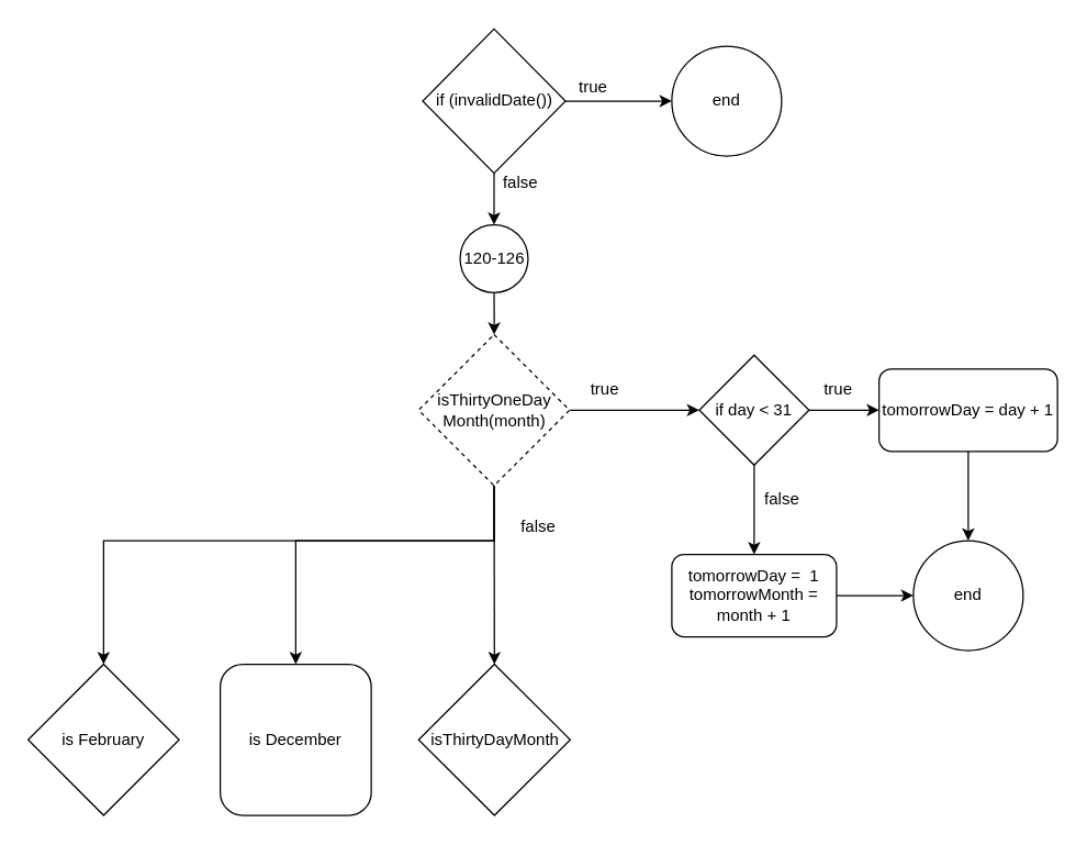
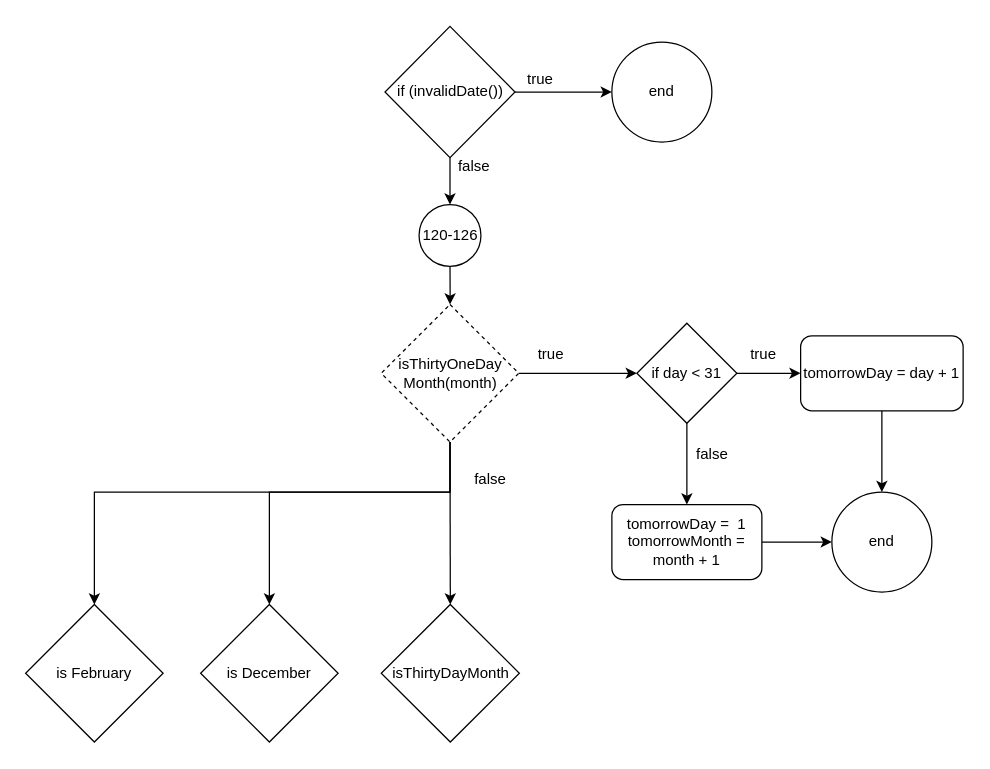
- <mxCell id="26" value="is December" style="whiteSpace=wrap;html=1;rounded=1;" vertex="1" parent="1"><mxGeometry x="160" y="483" width="110" height="110" as="geometry" /></mxCell>
+ <mxCell id="26" value="is December" style="rhombus;whiteSpace=wrap;html=1;" vertex="1" parent="1"><mxGeometry x="160" y="483" width="110" height="110" as="geometry" /></mxCell>
